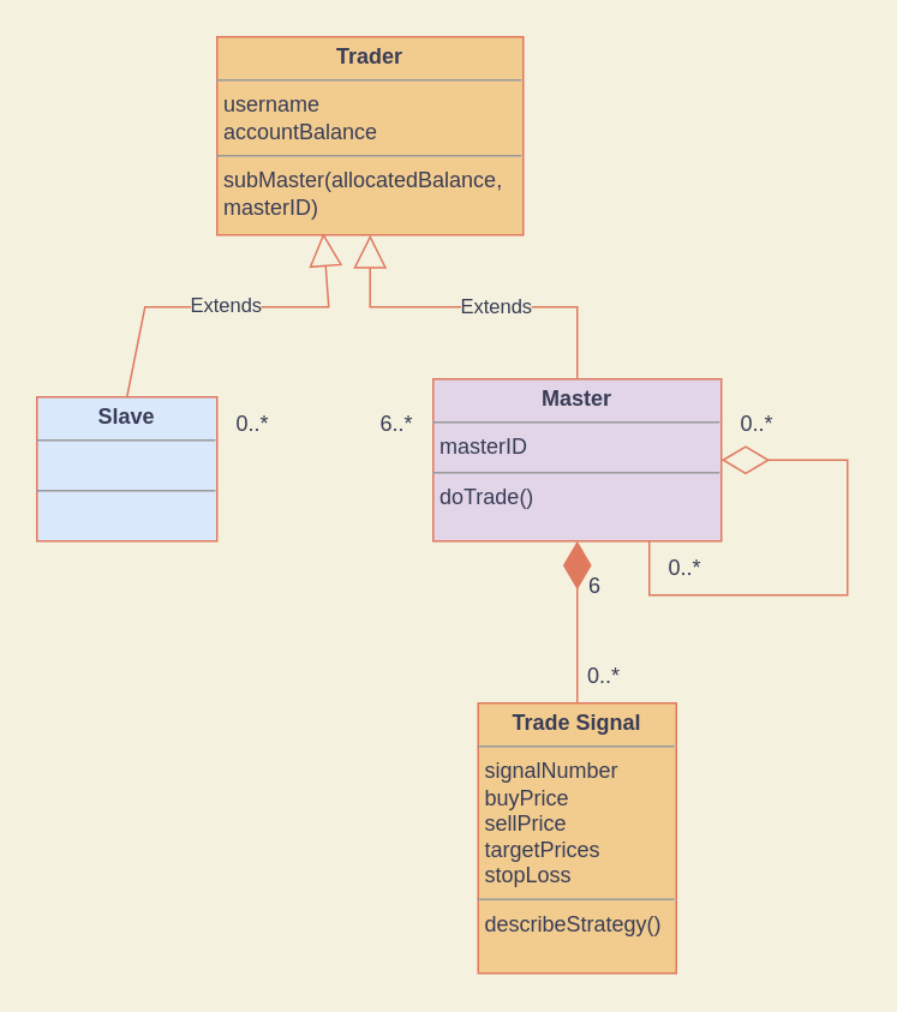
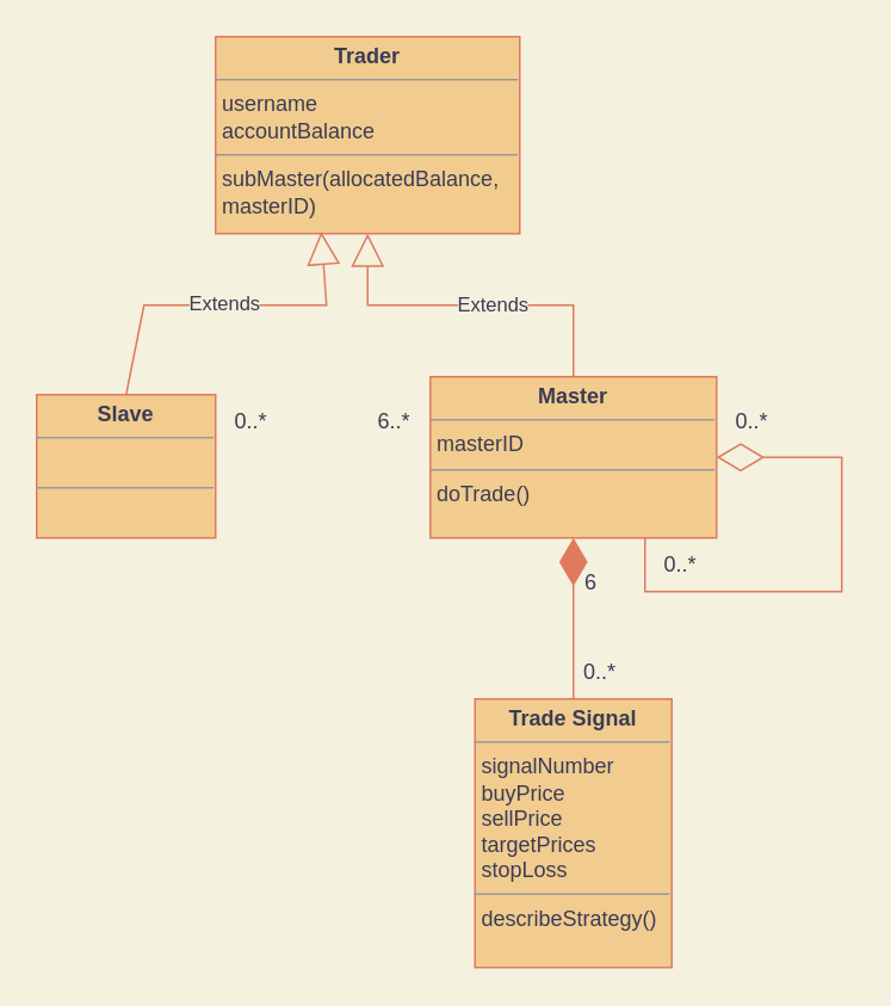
- <mxCell id="4" value="&lt;p style=&quot;margin:0px;margin-top:4px;text-align:center;&quot;&gt;&lt;b&gt;Master&lt;/b&gt;&lt;br&gt;&lt;/p&gt;&lt;hr size=&quot;1&quot;&gt;&lt;p style=&quot;margin:0px;margin-left:4px;&quot;&gt;masterID&lt;br&gt;&lt;/p&gt;&lt;hr size=&quot;1&quot;&gt;&lt;p style=&quot;margin:0px;margin-left:4px;&quot;&gt;doTrade()&lt;br&gt;&lt;/p&gt;" style="verticalAlign=top;align=left;overflow=fill;fontSize=12;fontFamily=Helvetica;html=1;fillColor=#e1d5e7;strokeColor=#E07A5F;fontColor=#393C56;" vertex="1" parent="1"><mxGeometry x="240" y="210" width="160" height="90" as="geometry" /></mxCell>
+ <mxCell id="4" value="&lt;p style=&quot;margin:0px;margin-top:4px;text-align:center;&quot;&gt;&lt;b&gt;Master&lt;/b&gt;&lt;br&gt;&lt;/p&gt;&lt;hr size=&quot;1&quot;&gt;&lt;p style=&quot;margin:0px;margin-left:4px;&quot;&gt;masterID&lt;br&gt;&lt;/p&gt;&lt;hr size=&quot;1&quot;&gt;&lt;p style=&quot;margin:0px;margin-left:4px;&quot;&gt;doTrade()&lt;br&gt;&lt;/p&gt;" style="verticalAlign=top;align=left;overflow=fill;fontSize=12;fontFamily=Helvetica;html=1;fillColor=#F2CC8F;strokeColor=#E07A5F;fontColor=#393C56;" vertex="1" parent="1"><mxGeometry x="240" y="210" width="160" height="90" as="geometry" /></mxCell>
- <mxCell id="3" value="&lt;p style=&quot;margin:0px;margin-top:4px;text-align:center;&quot;&gt;&lt;b&gt;Slave&lt;/b&gt;&lt;br&gt;&lt;/p&gt;&lt;hr size=&quot;1&quot;&gt;&lt;p style=&quot;margin:0px;margin-left:4px;&quot;&gt;&lt;br&gt;&lt;/p&gt;&lt;hr size=&quot;1&quot;&gt;" style="verticalAlign=top;align=left;overflow=fill;fontSize=12;fontFamily=Helvetica;html=1;fillColor=#dae8fc;strokeColor=#E07A5F;fontColor=#393C56;" vertex="1" parent="1"><mxGeometry x="20" y="220" width="100" height="80" as="geometry" /></mxCell>
+ <mxCell id="3" value="&lt;p style=&quot;margin:0px;margin-top:4px;text-align:center;&quot;&gt;&lt;b&gt;Slave&lt;/b&gt;&lt;br&gt;&lt;/p&gt;&lt;hr size=&quot;1&quot;&gt;&lt;p style=&quot;margin:0px;margin-left:4px;&quot;&gt;&lt;br&gt;&lt;/p&gt;&lt;hr size=&quot;1&quot;&gt;" style="verticalAlign=top;align=left;overflow=fill;fontSize=12;fontFamily=Helvetica;html=1;fillColor=#F2CC8F;strokeColor=#E07A5F;fontColor=#393C56;" vertex="1" parent="1"><mxGeometry x="20" y="220" width="100" height="80" as="geometry" /></mxCell>
